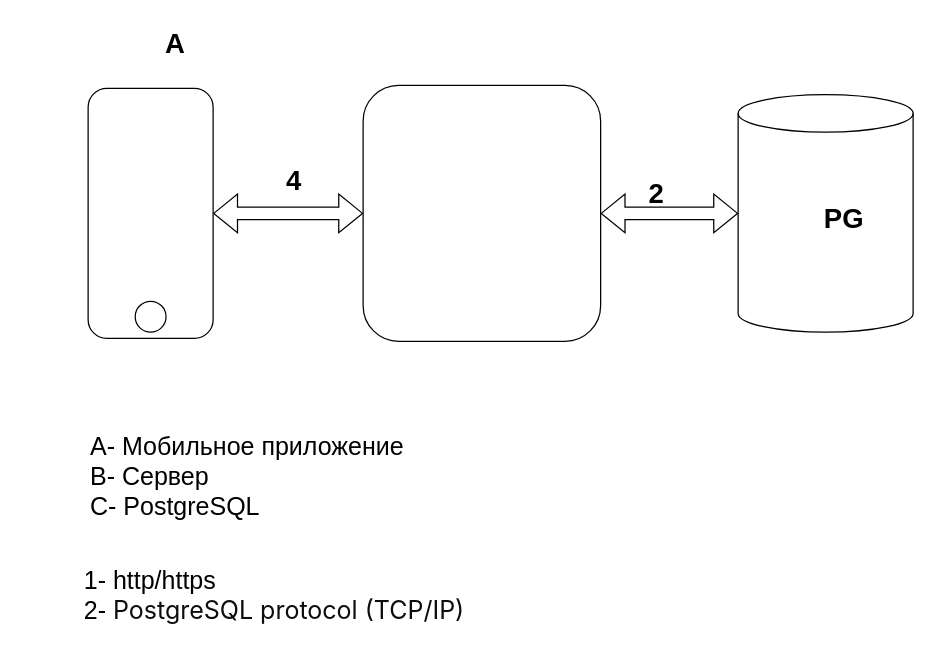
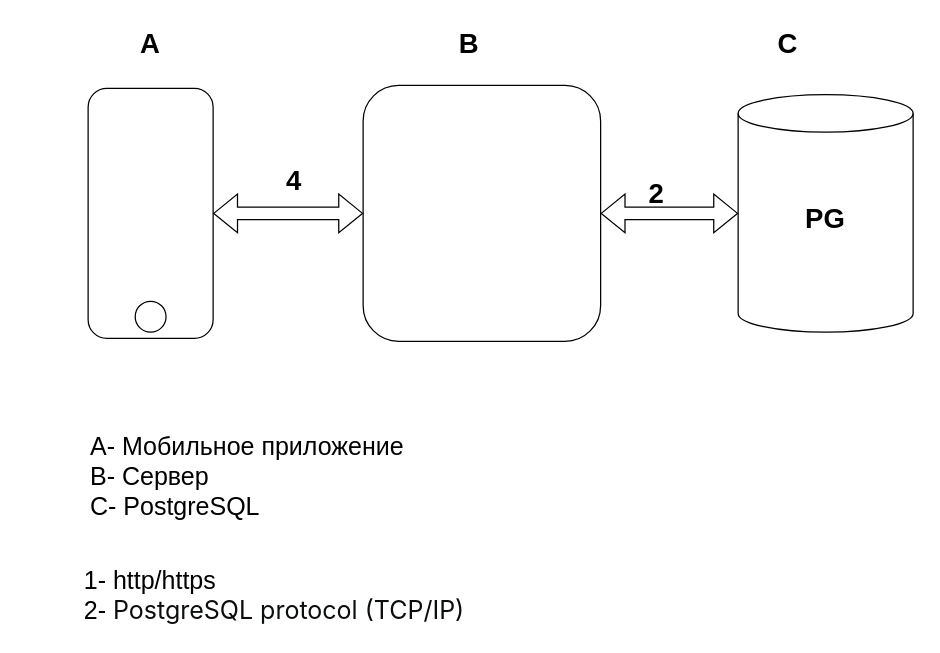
- <mxCell id="6" value="A" style="text;html=1;strokeColor=none;fillColor=none;align=center;verticalAlign=middle;whiteSpace=wrap;rounded=0;fontStyle=1;fontSize=22;" parent="1" vertex="1"><mxGeometry x="110" y="20" width="60" height="30" as="geometry" /></mxCell>
+ <mxCell id="6" value="A" style="text;html=1;strokeColor=none;fillColor=none;align=center;verticalAlign=middle;whiteSpace=wrap;rounded=0;fontStyle=1;fontSize=22;" parent="1" vertex="1"><mxGeometry x="90" y="20" width="60" height="30" as="geometry" /></mxCell>
+ <mxCell id="7" value="B" style="text;html=1;strokeColor=none;fillColor=none;align=center;verticalAlign=middle;whiteSpace=wrap;rounded=0;fontStyle=1;fontSize=22;" parent="1" vertex="1"><mxGeometry x="345" y="20" width="60" height="30" as="geometry" /></mxCell>
+ <mxCell id="8" value="C" style="text;html=1;strokeColor=none;fillColor=none;align=center;verticalAlign=middle;whiteSpace=wrap;rounded=0;fontStyle=1;fontSize=22;" parent="1" vertex="1"><mxGeometry x="600" y="20" width="60" height="30" as="geometry" /></mxCell>
- <mxCell id="14" value="PG" style="text;html=1;strokeColor=none;fillColor=none;align=center;verticalAlign=middle;whiteSpace=wrap;rounded=0;fontSize=22;fontStyle=1" parent="1" vertex="1"><mxGeometry x="645" y="160" width="60" height="30" as="geometry" /></mxCell>
+ <mxCell id="14" value="PG" style="text;html=1;strokeColor=none;fillColor=none;align=center;verticalAlign=middle;whiteSpace=wrap;rounded=0;fontSize=22;fontStyle=1" parent="1" vertex="1"><mxGeometry x="630" y="160" width="60" height="30" as="geometry" /></mxCell>
